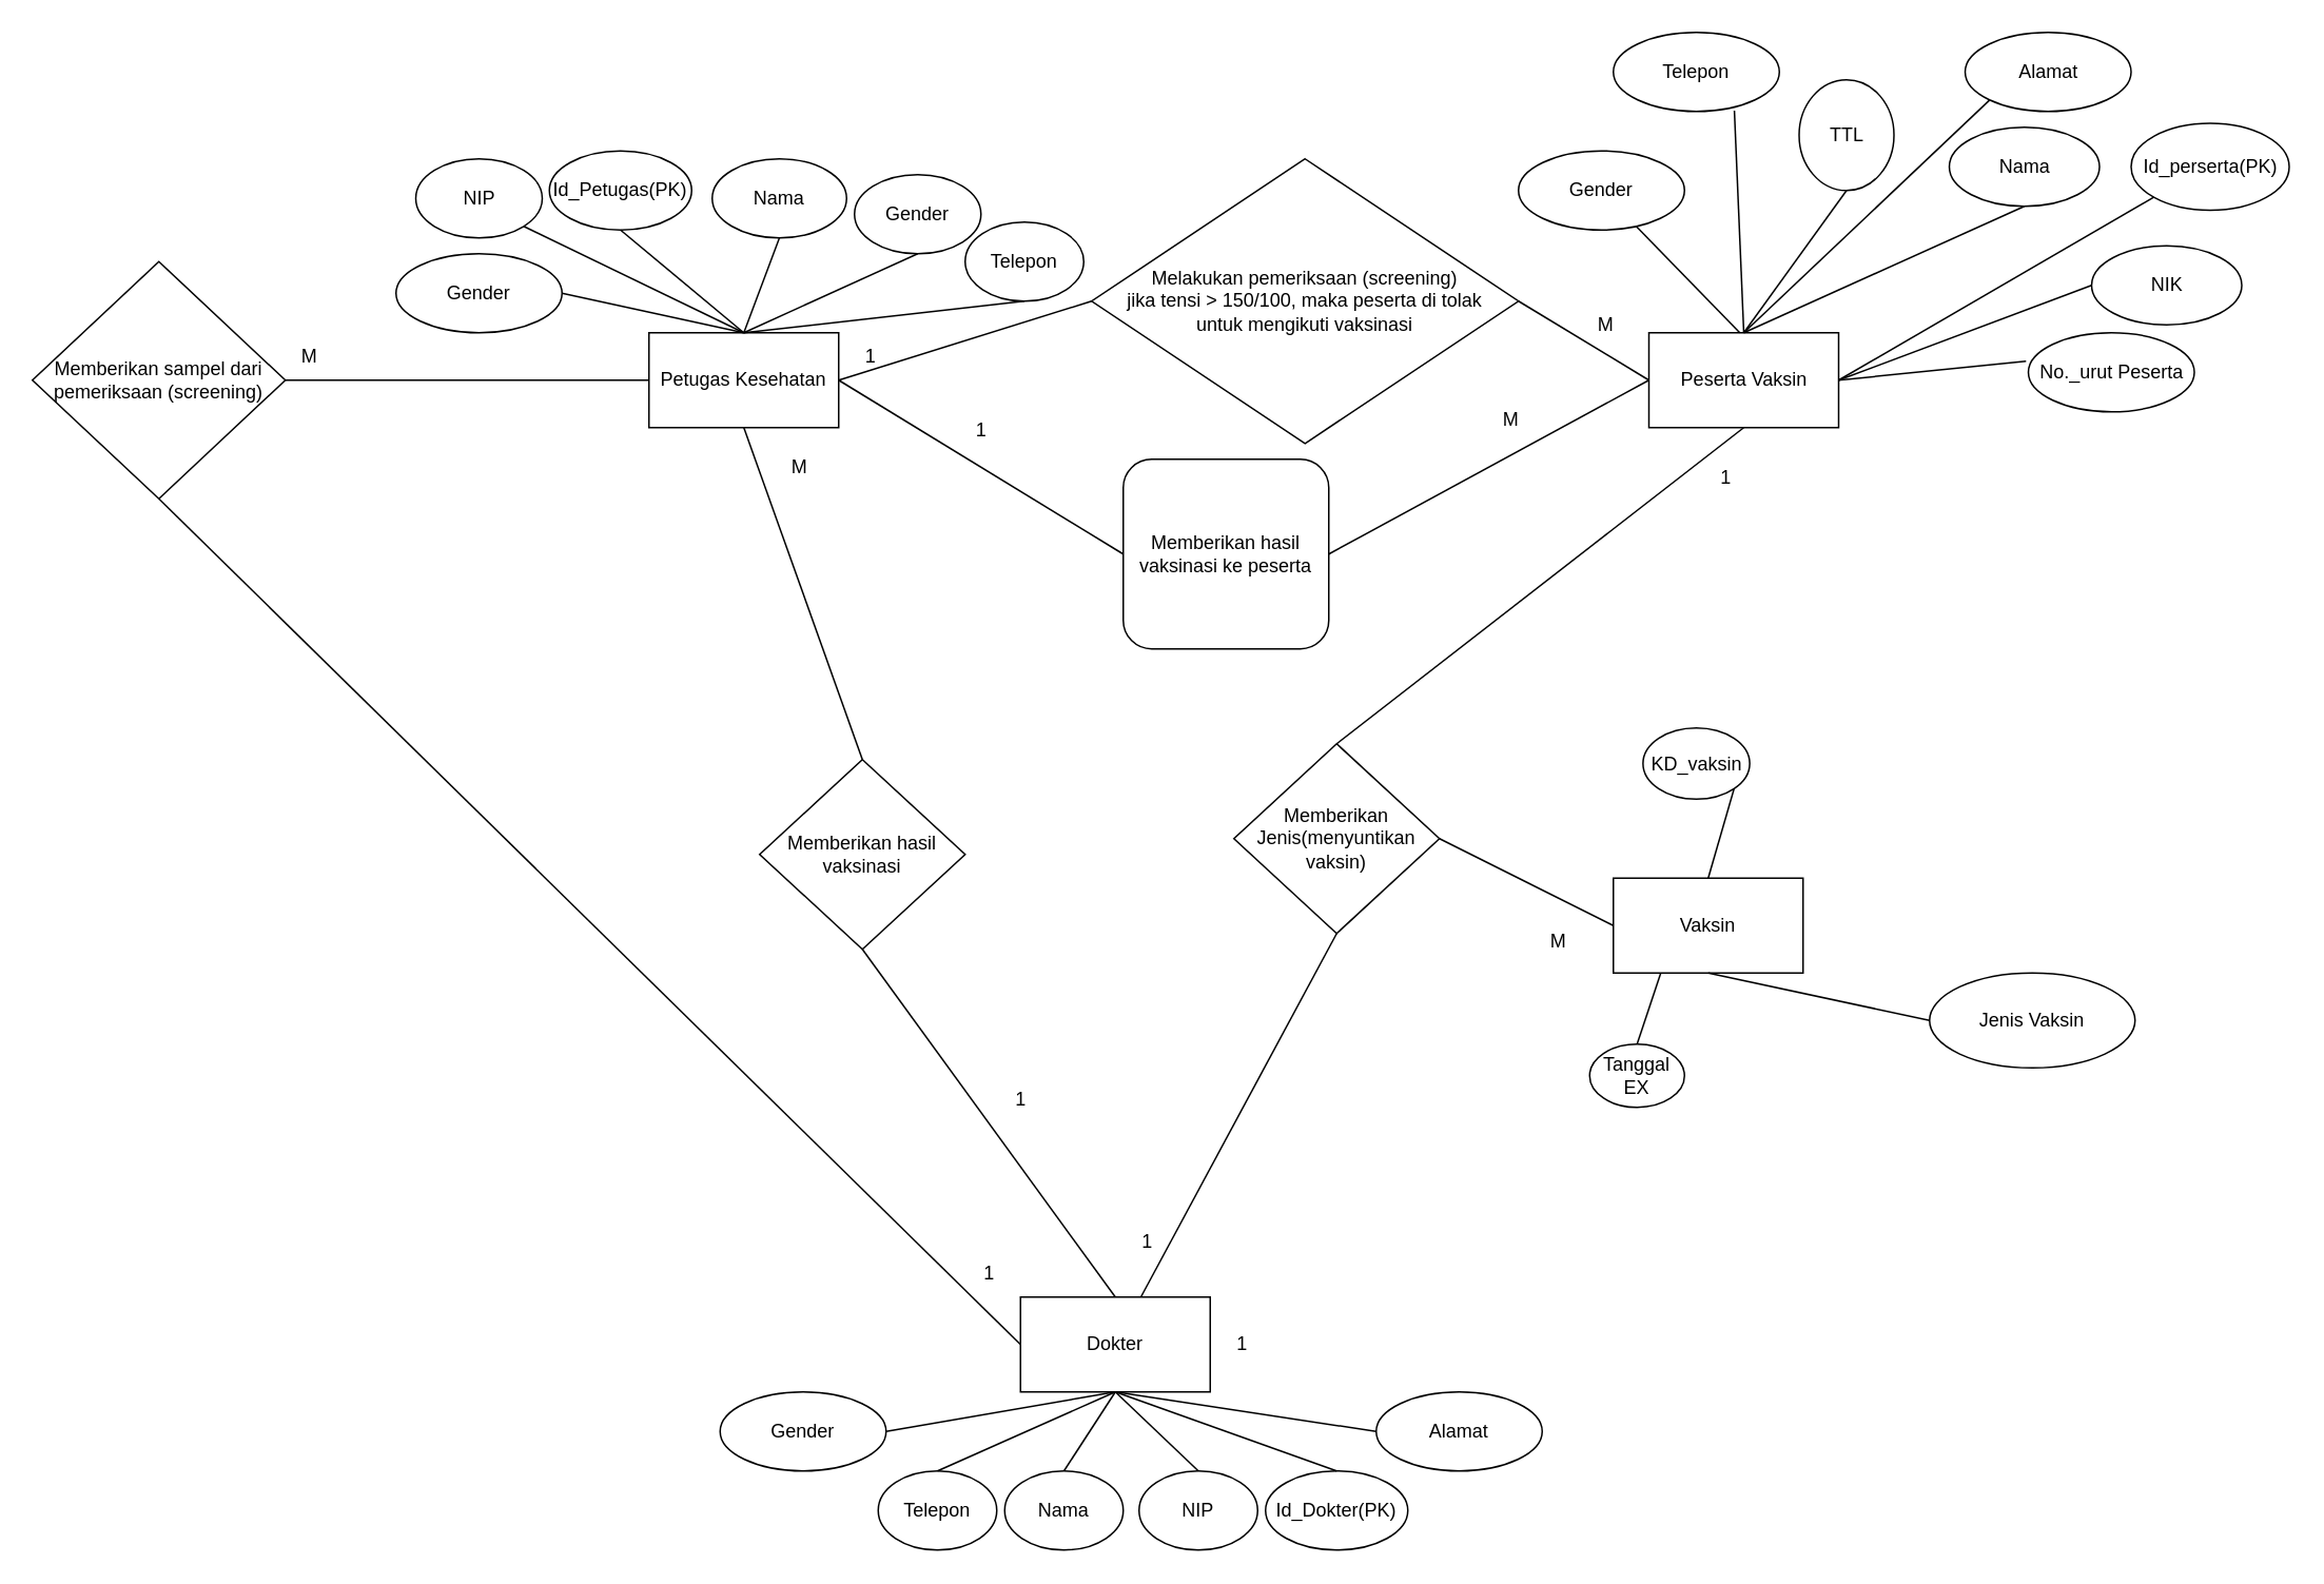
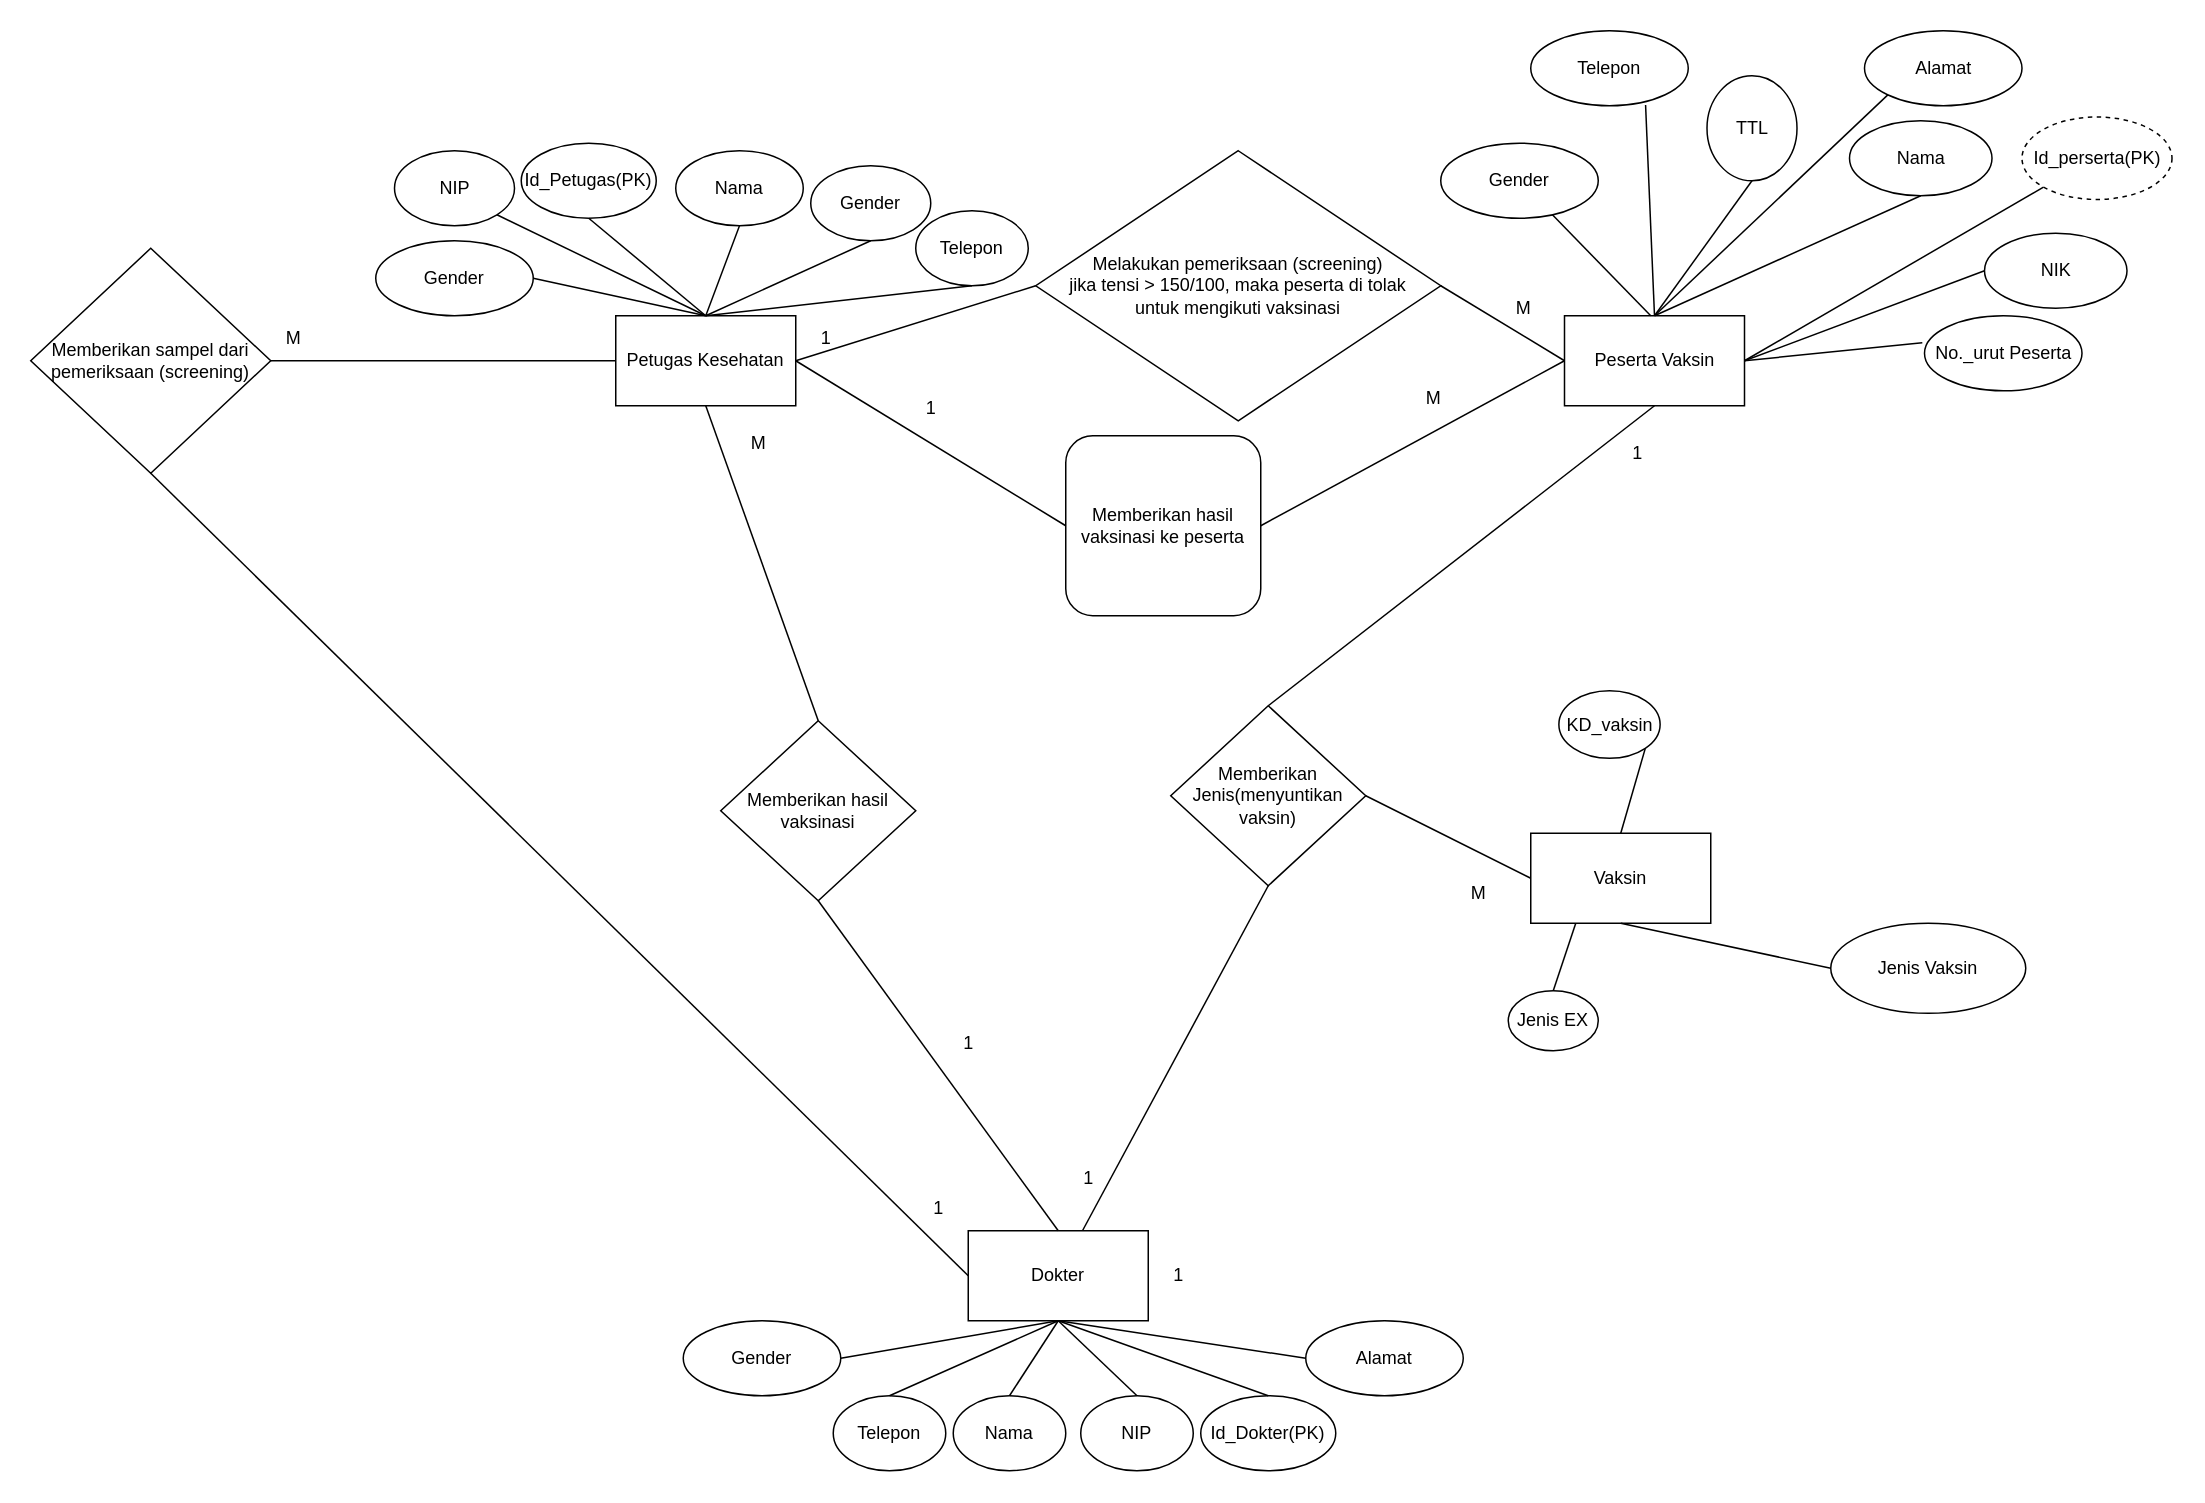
- <mxCell id="34" value="Id_perserta(PK)" style="ellipse;whiteSpace=wrap;html=1;" parent="1" vertex="1"><mxGeometry x="1347.5" y="77.5" width="100" height="55" as="geometry" /></mxCell>
+ <mxCell id="34" value="Id_perserta(PK)" style="ellipse;whiteSpace=wrap;html=1;dashed=1;" parent="1" vertex="1"><mxGeometry x="1347.5" y="77.5" width="100" height="55" as="geometry" /></mxCell>
- <mxCell id="49" value="Tanggal EX" style="ellipse;whiteSpace=wrap;html=1;" parent="1" vertex="1"><mxGeometry x="1005" y="660" width="60" height="40" as="geometry" /></mxCell>
+ <mxCell id="49" value="Jenis EX" style="ellipse;whiteSpace=wrap;html=1;" parent="1" vertex="1"><mxGeometry x="1005" y="660" width="60" height="40" as="geometry" /></mxCell>
